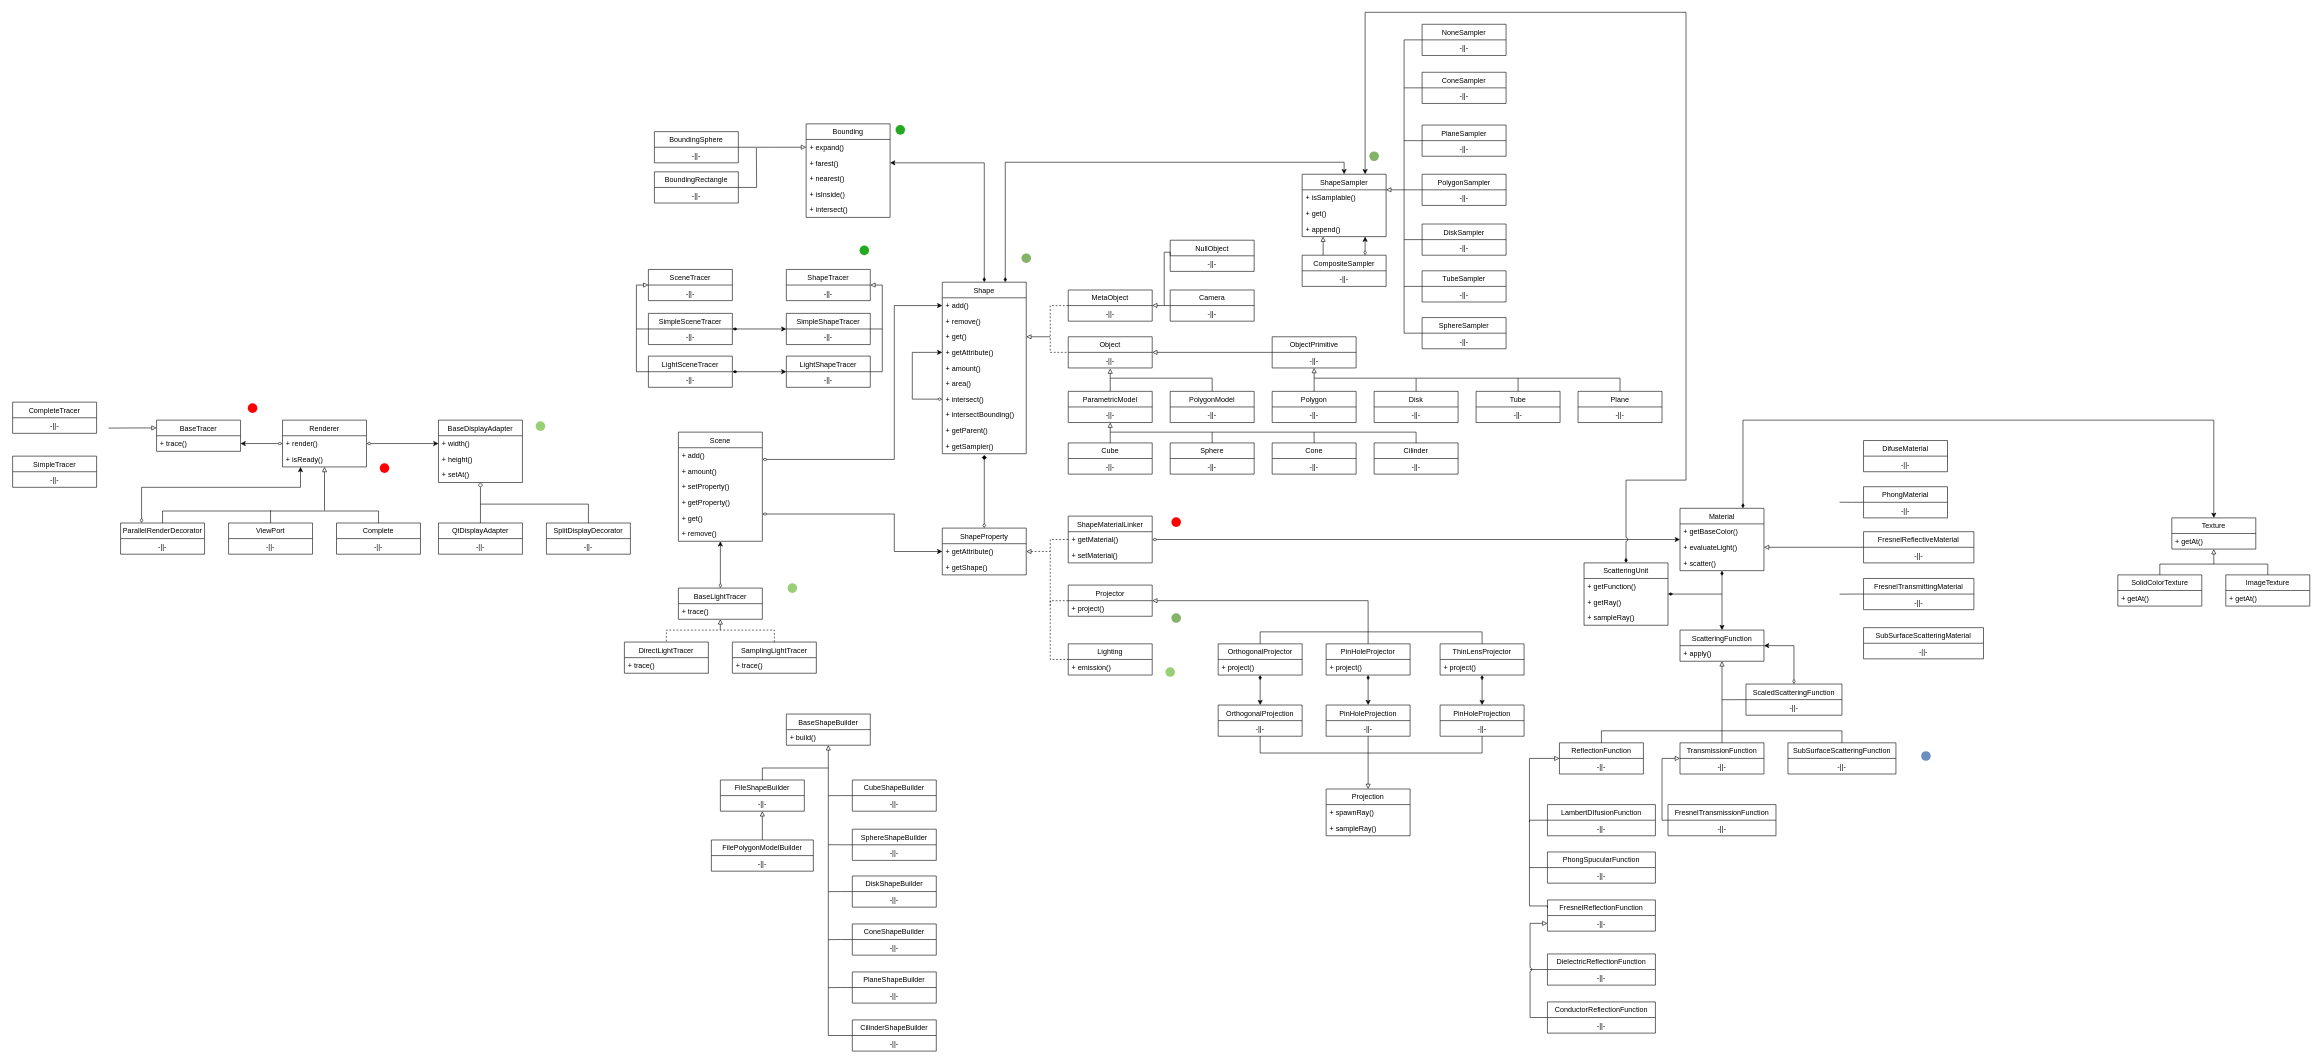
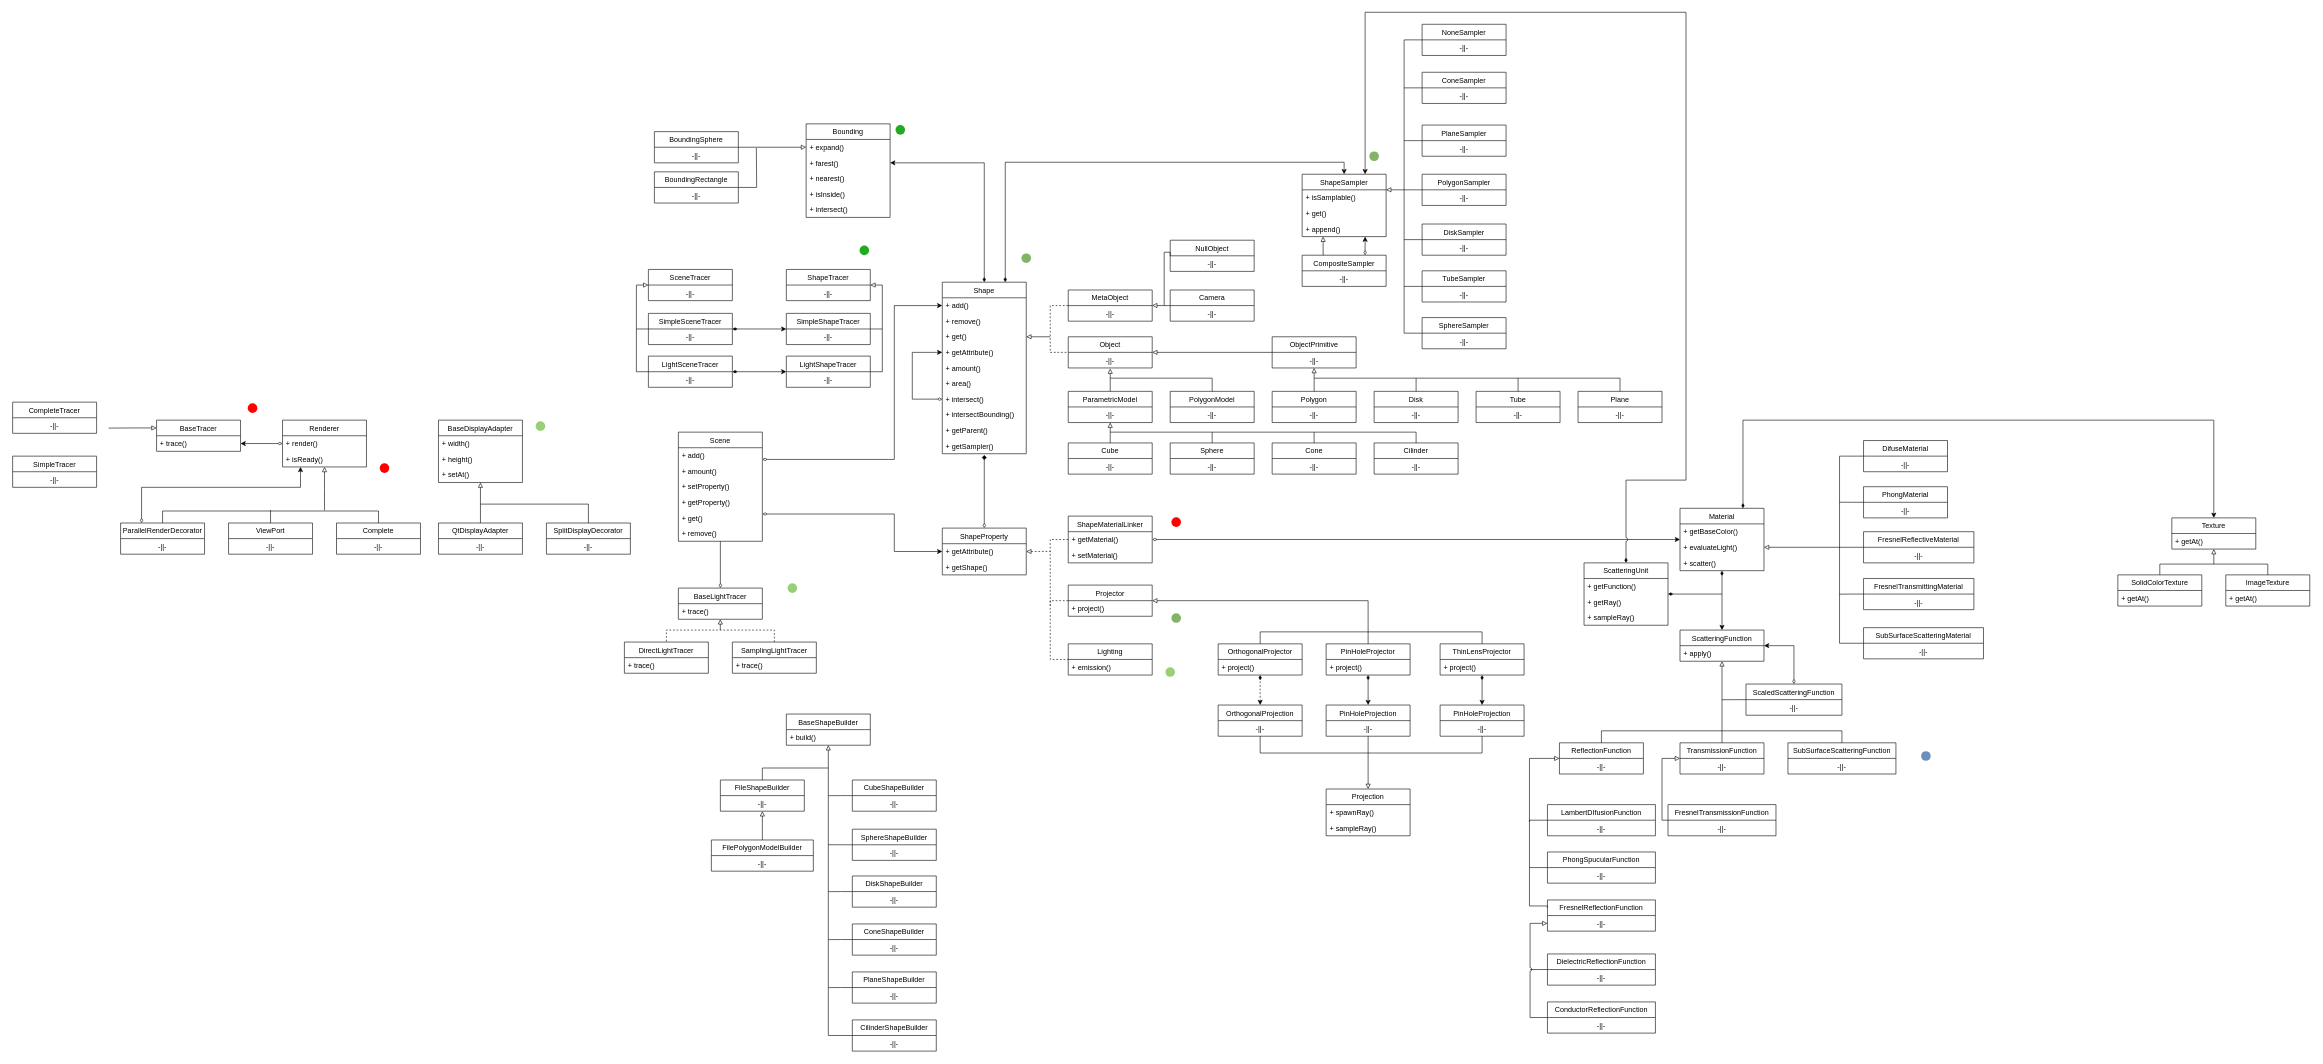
- <mxCell id="146" style="edgeStyle=orthogonalEdgeStyle;rounded=0;orthogonalLoop=1;jettySize=auto;html=1;exitX=1;exitY=0.5;exitDx=0;exitDy=0;entryX=0;entryY=0.5;entryDx=0;entryDy=0;startArrow=diamondThin;startFill=0;endArrow=classic;endFill=1;" parent="1" source="62" target="71" edge="1"><mxGeometry relative="1" as="geometry" /></mxCell>
- <mxCell id="136" style="edgeStyle=orthogonalEdgeStyle;rounded=0;orthogonalLoop=1;jettySize=auto;html=1;exitX=0.5;exitY=0;exitDx=0;exitDy=0;startArrow=none;startFill=0;endArrow=diamond;endFill=0;" parent="1" source="137" target="70" edge="1"><mxGeometry relative="1" as="geometry"><mxPoint x="760" y="830" as="targetPoint" /></mxGeometry></mxCell>
+ <mxCell id="136" style="edgeStyle=orthogonalEdgeStyle;rounded=0;orthogonalLoop=1;jettySize=auto;html=1;exitX=0.5;exitY=0;exitDx=0;exitDy=0;startArrow=none;startFill=0;endArrow=block;endFill=0;" parent="1" source="137" target="70" edge="1"><mxGeometry relative="1" as="geometry"><mxPoint x="760" y="830" as="targetPoint" /></mxGeometry></mxCell>
- <mxCell id="149" style="edgeStyle=orthogonalEdgeStyle;rounded=0;orthogonalLoop=1;jettySize=auto;html=1;exitX=0.5;exitY=0;exitDx=0;exitDy=0;endArrow=classic;endFill=1;entryX=0.5;entryY=1;entryDx=0;entryDy=0;startArrow=diamondThin;startFill=0;" parent="1" source="150" target="21" edge="1"><mxGeometry relative="1" as="geometry"><mxPoint x="1200" y="940" as="targetPoint" /></mxGeometry></mxCell>
+ <mxCell id="149" style="edgeStyle=orthogonalEdgeStyle;rounded=0;orthogonalLoop=1;jettySize=auto;html=1;exitX=0.5;exitY=0;exitDx=0;exitDy=0;endArrow=none;endFill=1;entryX=0.5;entryY=1;entryDx=0;entryDy=0;startArrow=diamondThin;startFill=0;" parent="1" source="150" target="21" edge="1"><mxGeometry relative="1" as="geometry"><mxPoint x="1200" y="940" as="targetPoint" /></mxGeometry></mxCell>
+ <mxCell id="213" style="edgeStyle=orthogonalEdgeStyle;rounded=0;orthogonalLoop=1;jettySize=auto;html=1;exitX=0;exitY=0.5;exitDx=0;exitDy=0;entryX=0;entryY=0.5;entryDx=0;entryDy=0;startArrow=none;startFill=0;endArrow=none;endFill=0;" parent="1" source="214" target="224" edge="1"><mxGeometry relative="1" as="geometry"><Array as="points"><mxPoint x="3066" y="760" /><mxPoint x="3066" y="1072" /></Array></mxGeometry></mxCell>
- <mxCell id="171" style="edgeStyle=orthogonalEdgeStyle;rounded=0;orthogonalLoop=1;jettySize=auto;html=1;exitX=0.5;exitY=0;exitDx=0;exitDy=0;startArrow=classic;startFill=1;endArrow=diamondThin;endFill=1;entryX=0.5;entryY=1;entryDx=0;entryDy=0;" parent="1" source="172" target="162" edge="1"><mxGeometry relative="1" as="geometry"><mxPoint x="2120" y="1145" as="targetPoint" /></mxGeometry></mxCell>
+ <mxCell id="171" style="edgeStyle=orthogonalEdgeStyle;rounded=0;orthogonalLoop=1;jettySize=auto;html=1;exitX=0.5;exitY=0;exitDx=0;exitDy=0;startArrow=classic;startFill=1;endArrow=diamondThin;endFill=1;entryX=0.5;entryY=1;entryDx=0;entryDy=0;dashed=1;" parent="1" source="172" target="162" edge="1"><mxGeometry relative="1" as="geometry"><mxPoint x="2120" y="1145" as="targetPoint" /></mxGeometry></mxCell>
